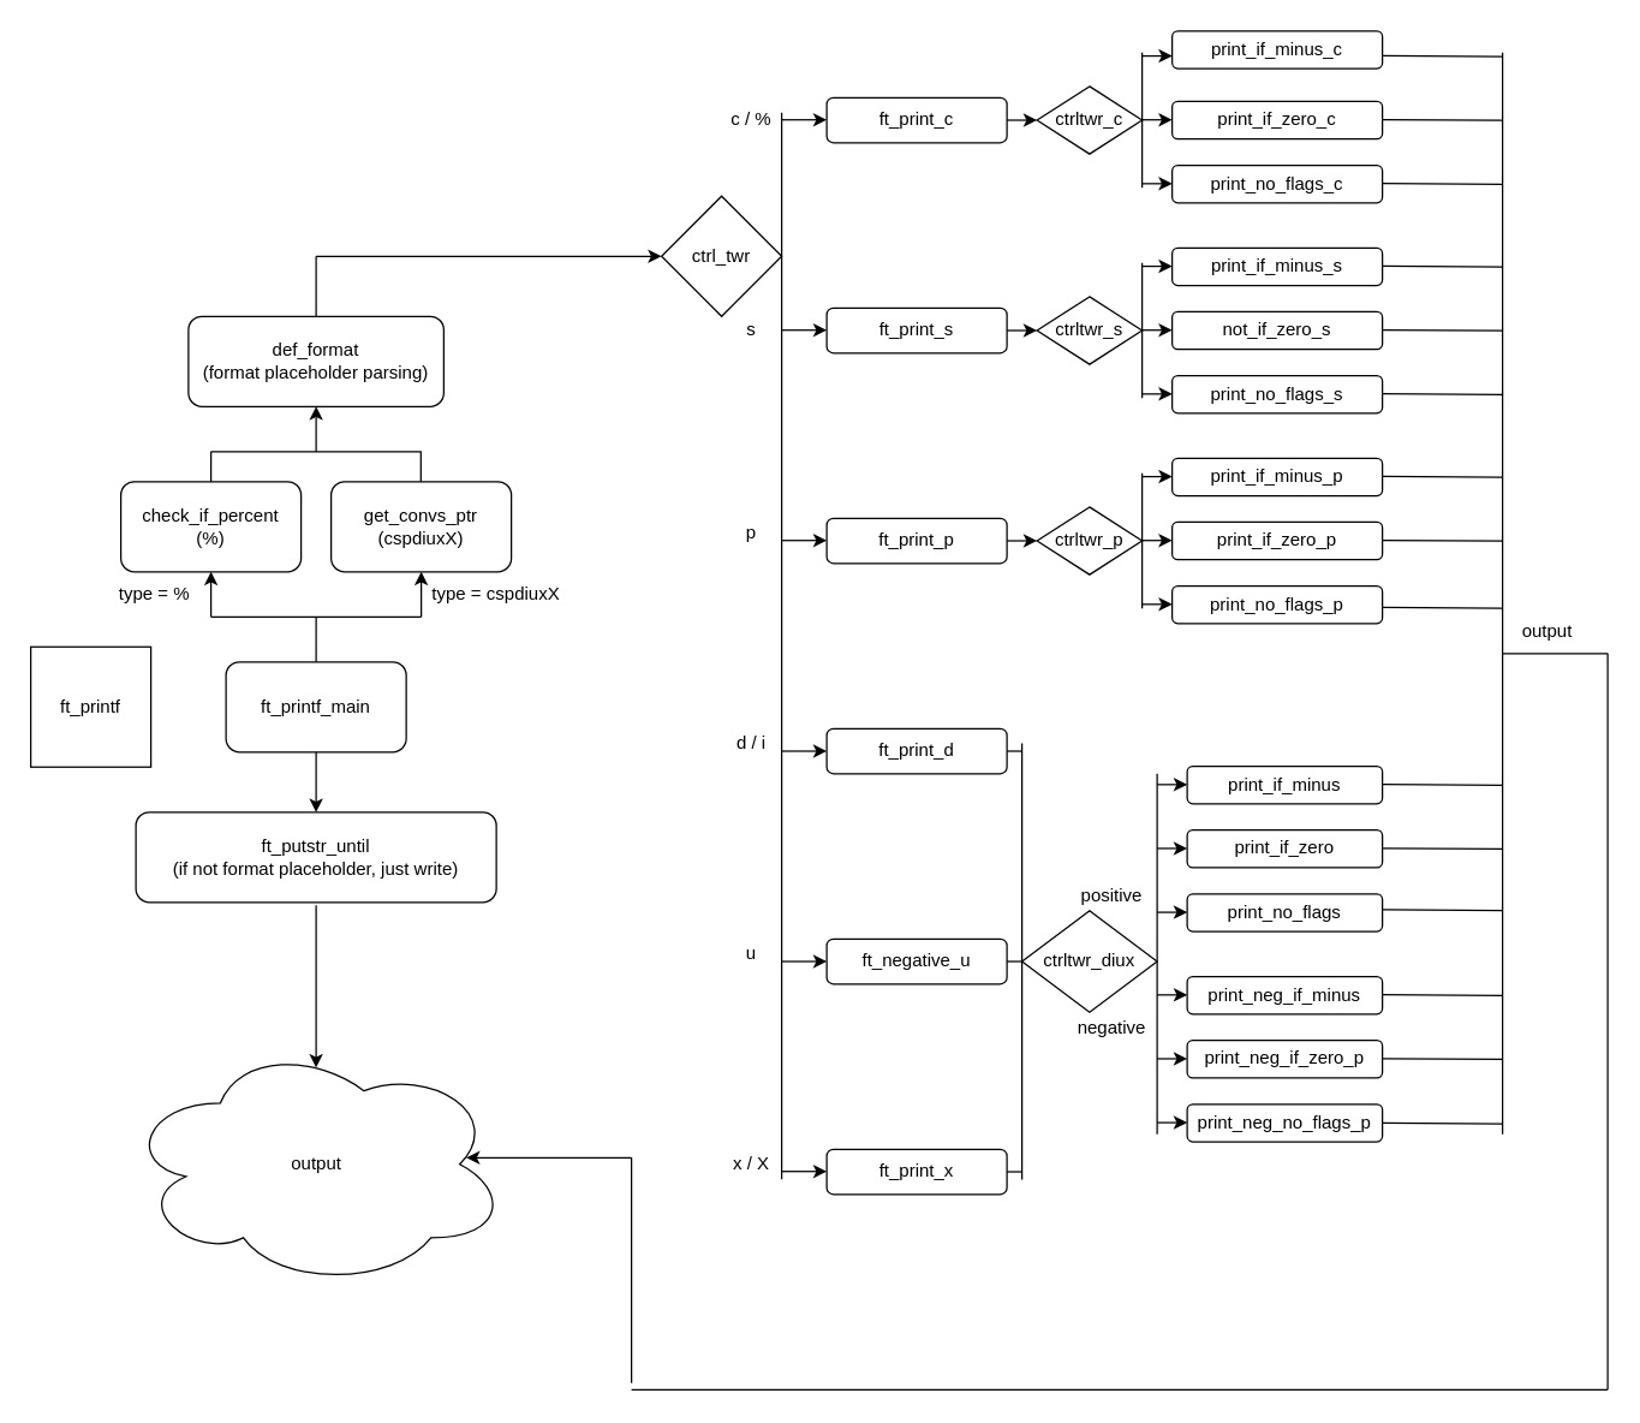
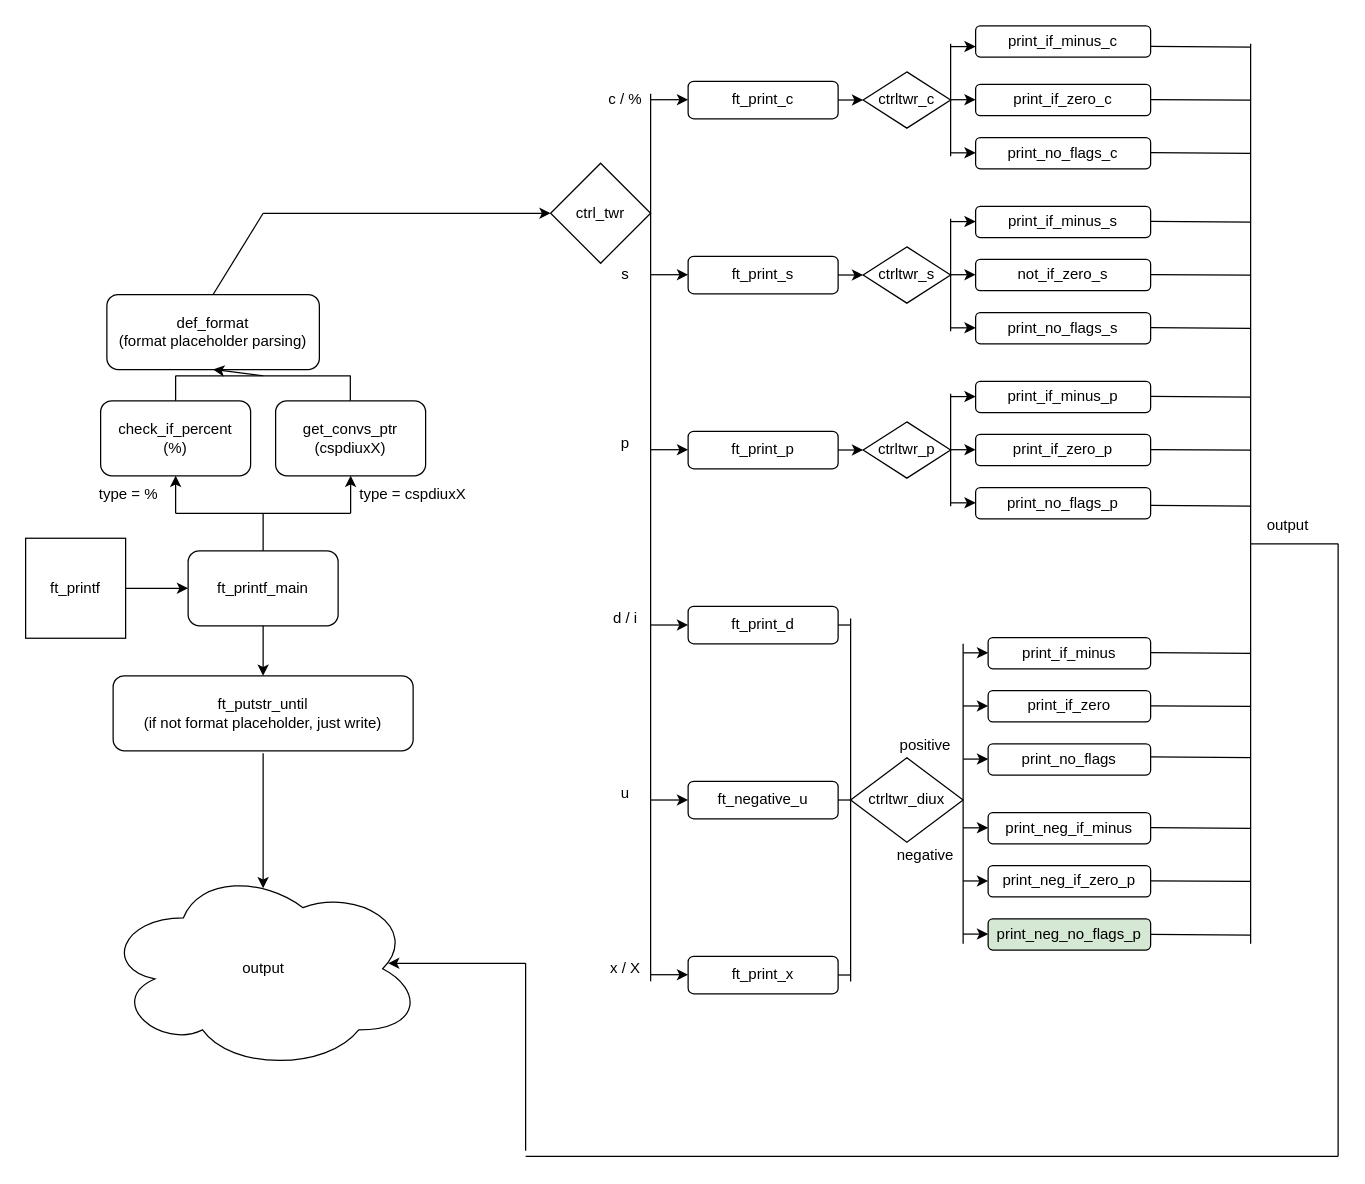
- <mxCell id="10" value="def_format&lt;br&gt;(format placeholder parsing)" style="rounded=1;whiteSpace=wrap;html=1;" vertex="1" parent="1"><mxGeometry x="125" y="210" width="170" height="60" as="geometry" /></mxCell>
+ <mxCell id="10" value="def_format&lt;br&gt;(format placeholder parsing)" style="rounded=1;whiteSpace=wrap;html=1;" vertex="1" parent="1"><mxGeometry x="85" y="235" width="170" height="60" as="geometry" /></mxCell>
+ <mxCell id="15" value="" style="endArrow=classic;html=1;exitX=1;exitY=0.5;exitDx=0;exitDy=0;" edge="1" parent="1" source="2" target="3"><mxGeometry width="50" height="50" relative="1" as="geometry"><mxPoint x="110" y="400" as="sourcePoint" /><mxPoint x="160" y="350" as="targetPoint" /></mxGeometry></mxCell>
- <mxCell id="76" value="print_neg_no_flags_p" style="rounded=1;whiteSpace=wrap;html=1;" vertex="1" parent="1"><mxGeometry x="790" y="734.41" width="130" height="25" as="geometry" /></mxCell>
+ <mxCell id="76" value="print_neg_no_flags_p" style="rounded=1;whiteSpace=wrap;html=1;fillColor=#d5e8d4;" vertex="1" parent="1"><mxGeometry x="790" y="734.41" width="130" height="25" as="geometry" /></mxCell>
